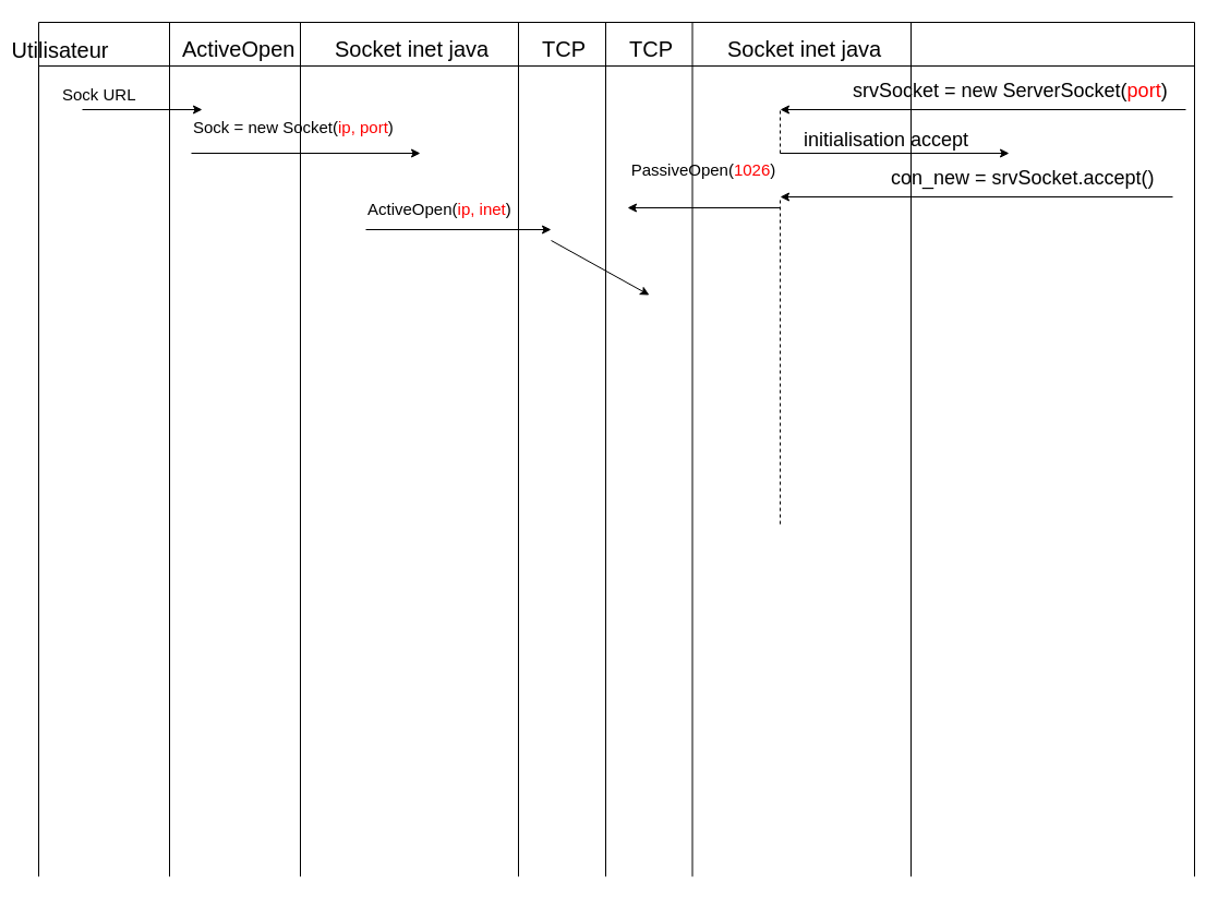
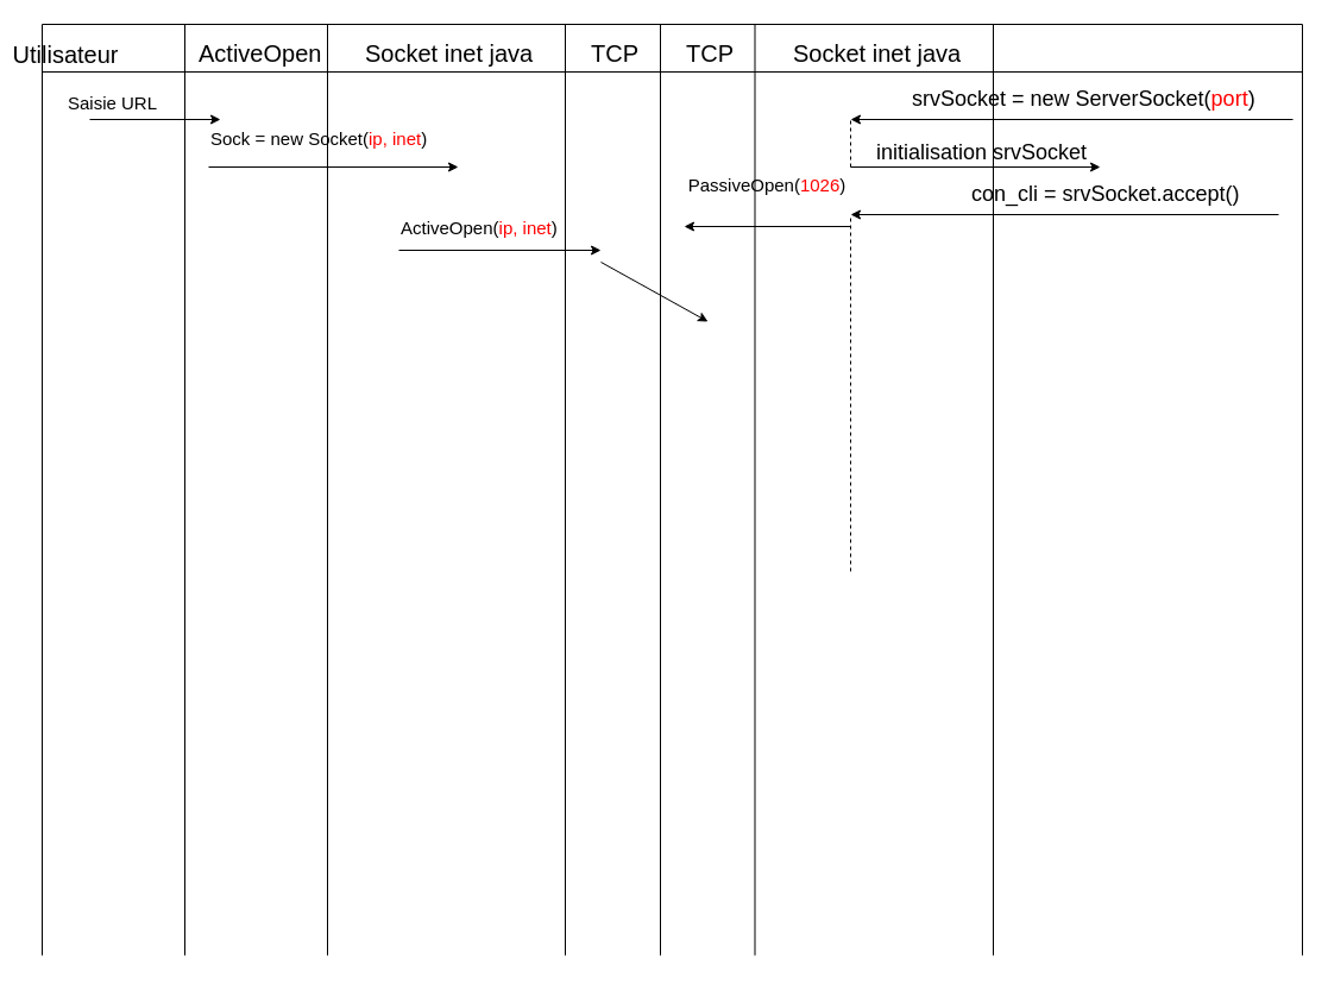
- <mxCell id="24" value="srvSocket = new ServerSocket(&lt;font color=&quot;#ff0000&quot;&gt;port&lt;/font&gt;)" style="text;html=1;resizable=0;points=[];autosize=1;align=left;verticalAlign=top;spacingTop=-4;fontSize=18;" vertex="1" parent="1"><mxGeometry x="780" y="70" width="300" height="20" as="geometry" /></mxCell>
+ <mxCell id="24" value="srvSocket = new ServerSocket(&lt;font color=&quot;#ff0000&quot;&gt;port&lt;/font&gt;)" style="text;html=1;resizable=0;points=[];autosize=1;align=left;verticalAlign=top;spacingTop=-4;fontSize=18;" vertex="1" parent="1"><mxGeometry x="765" y="70" width="300" height="20" as="geometry" /></mxCell>
- <mxCell id="18" value="&lt;font style=&quot;font-size: 15px&quot;&gt;Sock URL&lt;/font&gt;" style="text;html=1;resizable=0;points=[];autosize=1;align=left;verticalAlign=top;spacingTop=-4;fontSize=20;" vertex="1" parent="1"><mxGeometry x="55" y="70" width="90" height="30" as="geometry" /></mxCell>
+ <mxCell id="18" value="&lt;font style=&quot;font-size: 15px&quot;&gt;Saisie URL&lt;/font&gt;" style="text;html=1;resizable=0;points=[];autosize=1;align=left;verticalAlign=top;spacingTop=-4;fontSize=20;" vertex="1" parent="1"><mxGeometry x="55" y="70" width="90" height="30" as="geometry" /></mxCell>
- <mxCell id="20" value="&lt;font style=&quot;font-size: 15px&quot;&gt;Sock = new Socket(&lt;font color=&quot;#ff0000&quot;&gt;ip, port&lt;/font&gt;)&amp;nbsp;&lt;/font&gt;" style="text;html=1;resizable=0;points=[];autosize=1;align=left;verticalAlign=top;spacingTop=-4;fontSize=20;" vertex="1" parent="1"><mxGeometry x="175" y="100" width="200" height="30" as="geometry" /></mxCell>
+ <mxCell id="20" value="&lt;font style=&quot;font-size: 15px&quot;&gt;Sock = new Socket(&lt;font color=&quot;#ff0000&quot;&gt;ip, inet&lt;/font&gt;)&amp;nbsp;&lt;/font&gt;" style="text;html=1;resizable=0;points=[];autosize=1;align=left;verticalAlign=top;spacingTop=-4;fontSize=20;" vertex="1" parent="1"><mxGeometry x="175" y="100" width="200" height="30" as="geometry" /></mxCell>
- <mxCell id="28" value="initialisation accept" style="text;html=1;resizable=0;points=[];autosize=1;align=left;verticalAlign=top;spacingTop=-4;fontSize=18;" vertex="1" parent="1"><mxGeometry x="735" y="115" width="190" height="20" as="geometry" /></mxCell>
+ <mxCell id="28" value="initialisation srvSocket" style="text;html=1;resizable=0;points=[];autosize=1;align=left;verticalAlign=top;spacingTop=-4;fontSize=18;" vertex="1" parent="1"><mxGeometry x="735" y="115" width="190" height="20" as="geometry" /></mxCell>
- <mxCell id="29" value="con_new = srvSocket.accept()" style="text;html=1;resizable=0;points=[];autosize=1;align=left;verticalAlign=top;spacingTop=-4;fontSize=18;" vertex="1" parent="1"><mxGeometry x="815" y="150" width="240" height="20" as="geometry" /></mxCell>
+ <mxCell id="29" value="con_cli = srvSocket.accept()" style="text;html=1;resizable=0;points=[];autosize=1;align=left;verticalAlign=top;spacingTop=-4;fontSize=18;" vertex="1" parent="1"><mxGeometry x="815" y="150" width="240" height="20" as="geometry" /></mxCell>
